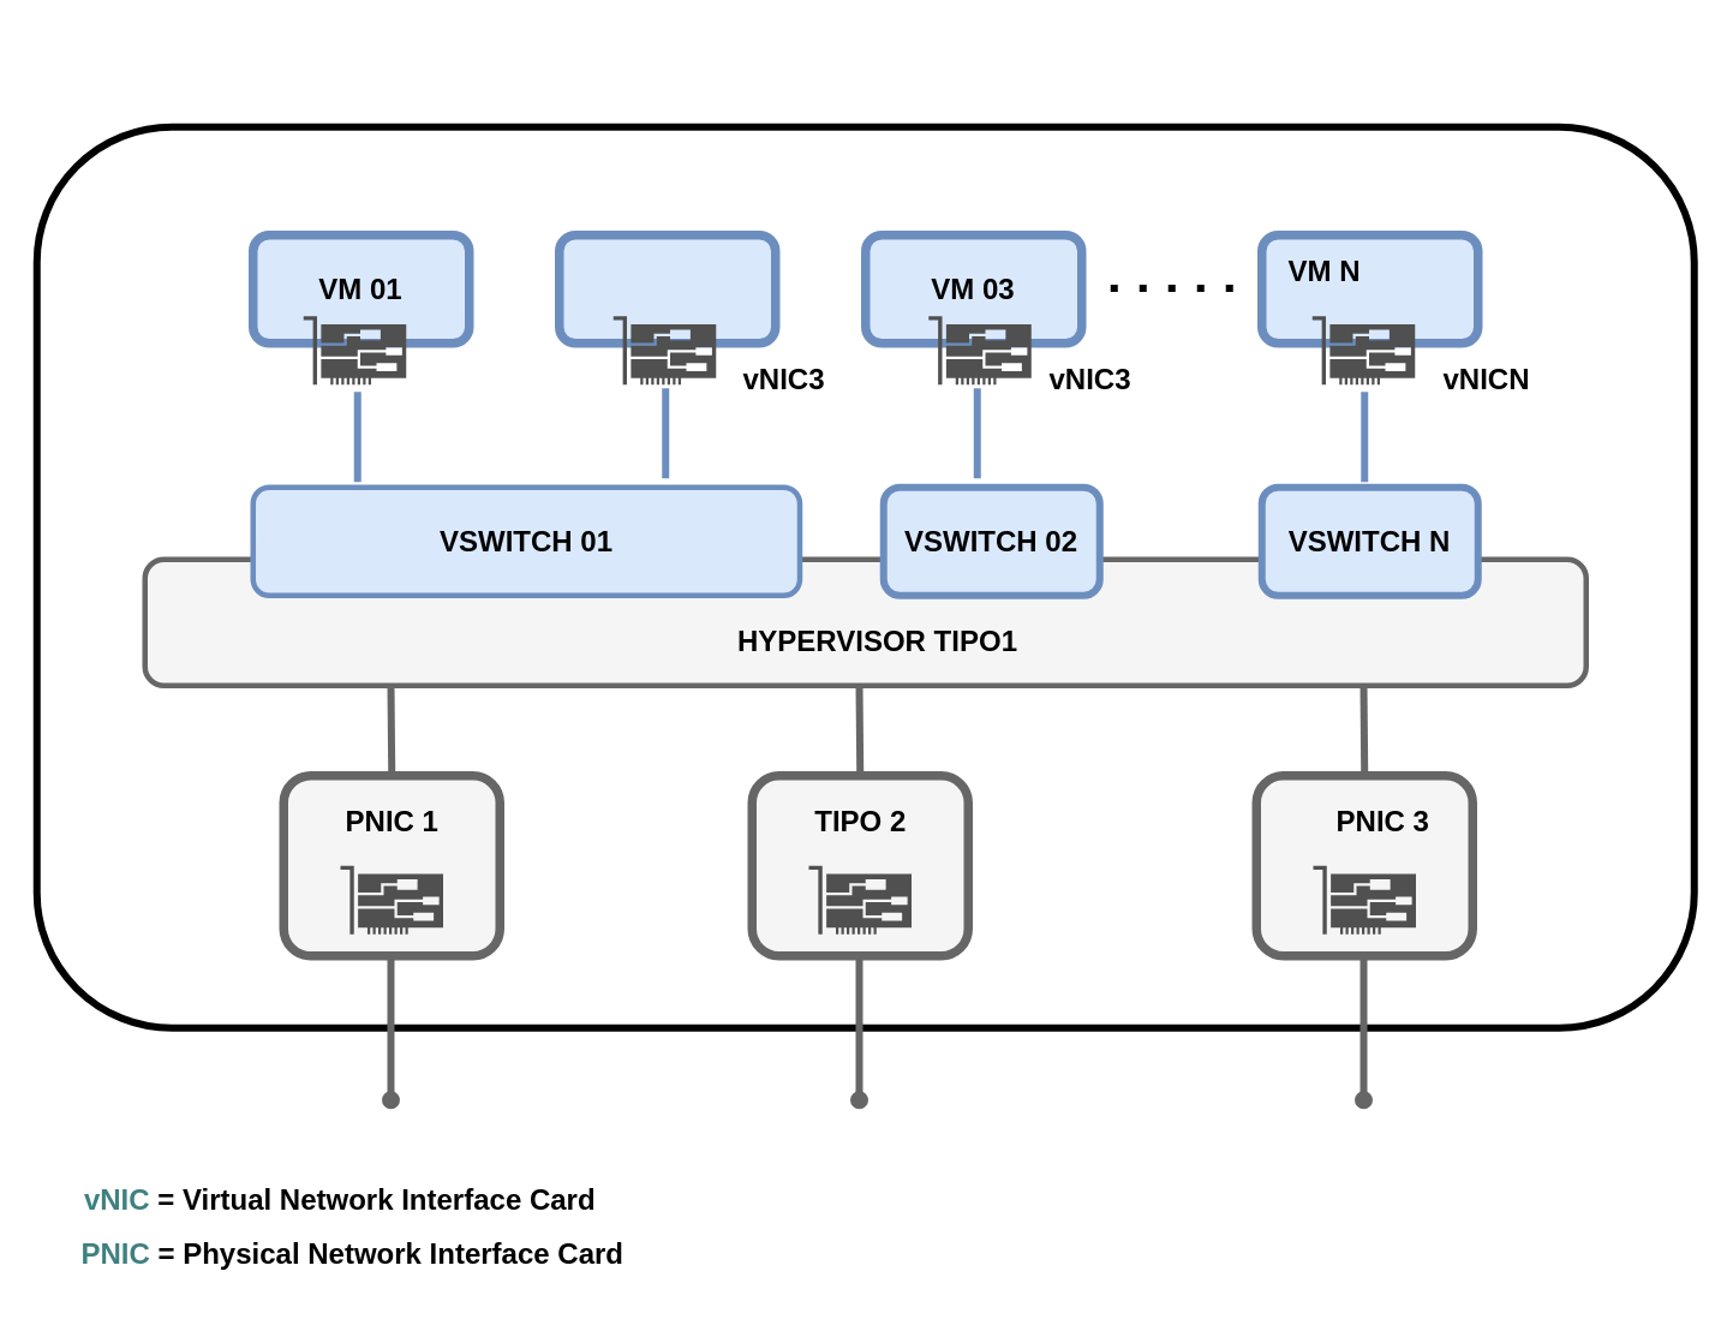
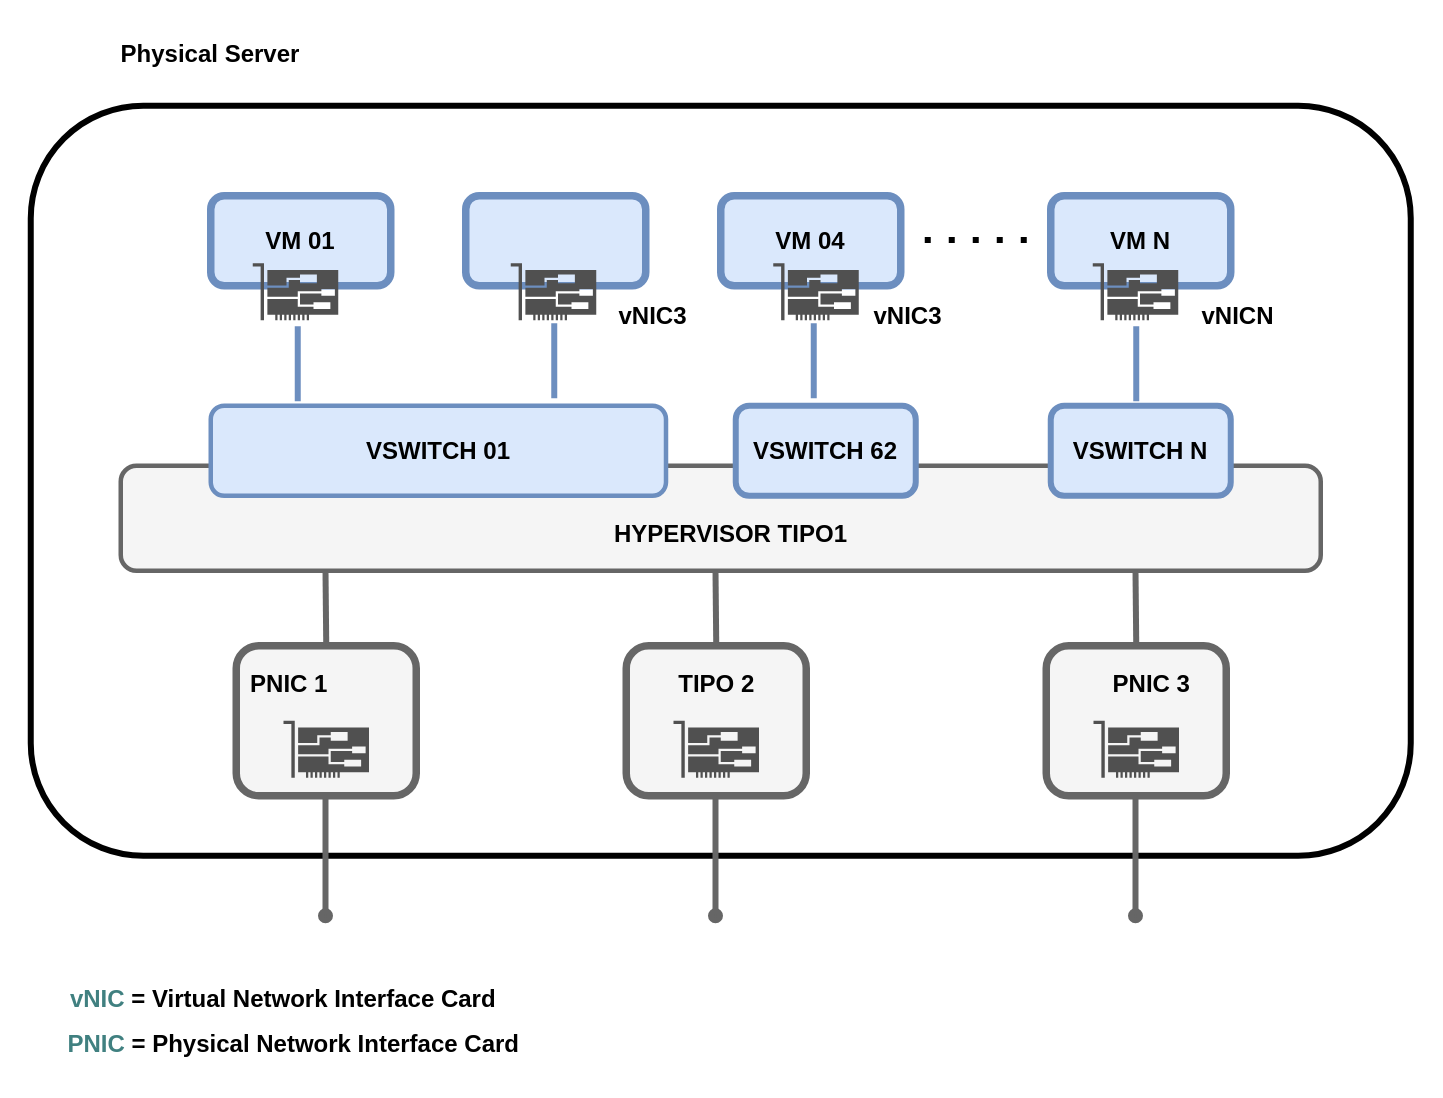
+ <mxCell id="45" value="Physical Server" style="text;html=1;strokeColor=none;fillColor=none;align=center;verticalAlign=middle;whiteSpace=wrap;rounded=0;fontSize=16;fontStyle=1" vertex="1" parent="1"><mxGeometry x="55" y="20" width="170" height="30" as="geometry" /></mxCell>
- <mxCell id="11" value="&lt;div&gt;VM N&lt;br&gt;&lt;/div&gt;" style="text;html=1;strokeColor=none;fillColor=none;align=center;verticalAlign=middle;whiteSpace=wrap;rounded=0;fontSize=16;fontStyle=1" vertex="1" parent="1"><mxGeometry x="710" y="135" width="50" height="30" as="geometry" /></mxCell>
+ <mxCell id="11" value="&lt;div&gt;VM N&lt;br&gt;&lt;/div&gt;" style="text;html=1;strokeColor=none;fillColor=none;align=center;verticalAlign=middle;whiteSpace=wrap;rounded=0;fontSize=16;fontStyle=1" vertex="1" parent="1"><mxGeometry x="735" y="145" width="50" height="30" as="geometry" /></mxCell>
- <mxCell id="9" value="&lt;div&gt;VM 03&lt;/div&gt;" style="text;html=1;strokeColor=none;fillColor=none;align=center;verticalAlign=middle;whiteSpace=wrap;rounded=0;fontSize=16;fontStyle=1" vertex="1" parent="1"><mxGeometry x="515" y="145" width="50" height="30" as="geometry" /></mxCell>
+ <mxCell id="9" value="&lt;div&gt;VM 04&lt;/div&gt;" style="text;html=1;strokeColor=none;fillColor=none;align=center;verticalAlign=middle;whiteSpace=wrap;rounded=0;fontSize=16;fontStyle=1" vertex="1" parent="1"><mxGeometry x="515" y="145" width="50" height="30" as="geometry" /></mxCell>
- <mxCell id="28" value="VSWITCH 02" style="text;html=1;strokeColor=none;fillColor=none;align=center;verticalAlign=middle;whiteSpace=wrap;rounded=0;fontSize=16;fontStyle=1" vertex="1" parent="1"><mxGeometry x="465" y="285" width="170" height="30" as="geometry" /></mxCell>
+ <mxCell id="28" value="VSWITCH 62" style="text;html=1;strokeColor=none;fillColor=none;align=center;verticalAlign=middle;whiteSpace=wrap;rounded=0;fontSize=16;fontStyle=1" vertex="1" parent="1"><mxGeometry x="465" y="285" width="170" height="30" as="geometry" /></mxCell>
- <mxCell id="33" value="PNIC 1" style="text;html=1;strokeColor=none;fillColor=none;align=center;verticalAlign=middle;whiteSpace=wrap;rounded=0;fontSize=16;fontStyle=1" vertex="1" parent="1"><mxGeometry x="184.5" y="440" width="65" height="30" as="geometry" /></mxCell>
+ <mxCell id="33" value="PNIC 1" style="text;html=1;strokeColor=none;fillColor=none;align=center;verticalAlign=middle;whiteSpace=wrap;rounded=0;fontSize=16;fontStyle=1" vertex="1" parent="1"><mxGeometry x="159.5" y="440" width="65" height="30" as="geometry" /></mxCell>
